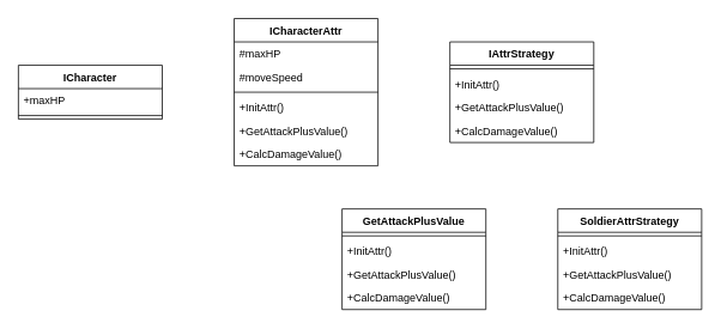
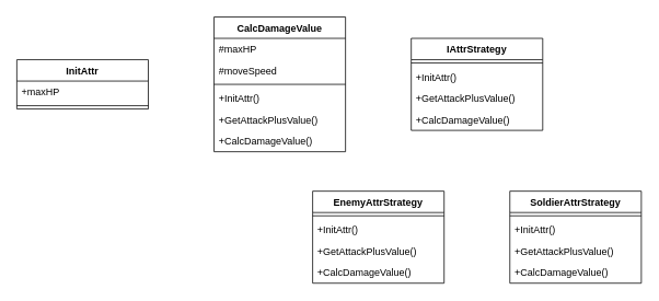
- <mxCell id="5" value="ICharacterAttr" style="swimlane;fontStyle=1;align=center;verticalAlign=top;childLayout=stackLayout;horizontal=1;startSize=26;horizontalStack=0;resizeParent=1;resizeParentMax=0;resizeLast=0;collapsible=1;marginBottom=0;whiteSpace=wrap;html=1;" vertex="1" parent="1"><mxGeometry x="260" y="20" width="160" height="164" as="geometry" /></mxCell>
+ <mxCell id="5" value="CalcDamageValue" style="swimlane;fontStyle=1;align=center;verticalAlign=top;childLayout=stackLayout;horizontal=1;startSize=26;horizontalStack=0;resizeParent=1;resizeParentMax=0;resizeLast=0;collapsible=1;marginBottom=0;whiteSpace=wrap;html=1;" vertex="1" parent="1"><mxGeometry x="260" y="20" width="160" height="164" as="geometry" /></mxCell>
- <mxCell id="2" value="ICharacter" style="swimlane;fontStyle=1;align=center;verticalAlign=top;childLayout=stackLayout;horizontal=1;startSize=26;horizontalStack=0;resizeParent=1;resizeParentMax=0;resizeLast=0;collapsible=1;marginBottom=0;whiteSpace=wrap;html=1;" vertex="1" parent="1"><mxGeometry y="72" width="160" height="60" as="geometry" x="20" /></mxCell>
+ <mxCell id="2" value="InitAttr" style="swimlane;fontStyle=1;align=center;verticalAlign=top;childLayout=stackLayout;horizontal=1;startSize=26;horizontalStack=0;resizeParent=1;resizeParentMax=0;resizeLast=0;collapsible=1;marginBottom=0;whiteSpace=wrap;html=1;" vertex="1" parent="1"><mxGeometry y="72" width="160" height="60" as="geometry" x="20" /></mxCell>
- <mxCell id="17" value="GetAttackPlusValue" style="swimlane;fontStyle=1;align=center;verticalAlign=top;childLayout=stackLayout;horizontal=1;startSize=26;horizontalStack=0;resizeParent=1;resizeParentMax=0;resizeLast=0;collapsible=1;marginBottom=0;whiteSpace=wrap;html=1;" vertex="1" parent="1"><mxGeometry x="380" y="232" width="160" height="112" as="geometry" /></mxCell>
+ <mxCell id="17" value="EnemyAttrStrategy" style="swimlane;fontStyle=1;align=center;verticalAlign=top;childLayout=stackLayout;horizontal=1;startSize=26;horizontalStack=0;resizeParent=1;resizeParentMax=0;resizeLast=0;collapsible=1;marginBottom=0;whiteSpace=wrap;html=1;" vertex="1" parent="1"><mxGeometry x="380" y="232" width="160" height="112" as="geometry" /></mxCell>
